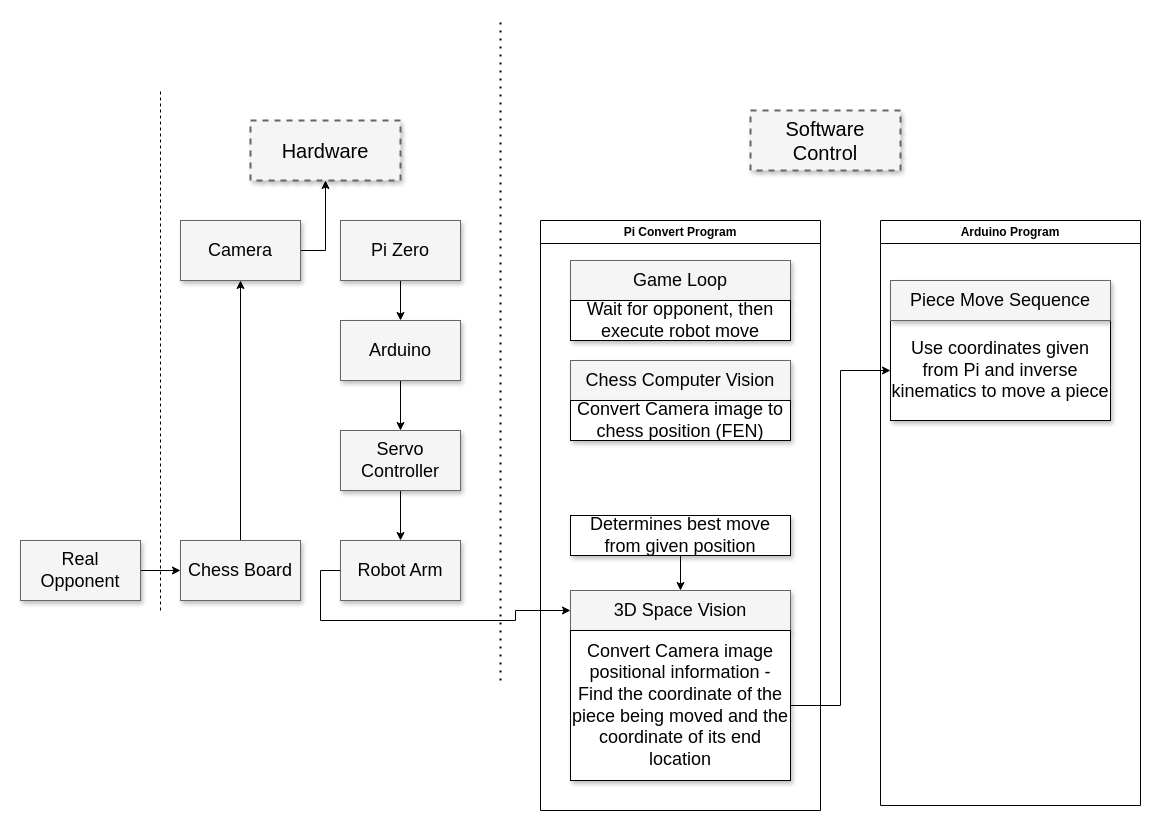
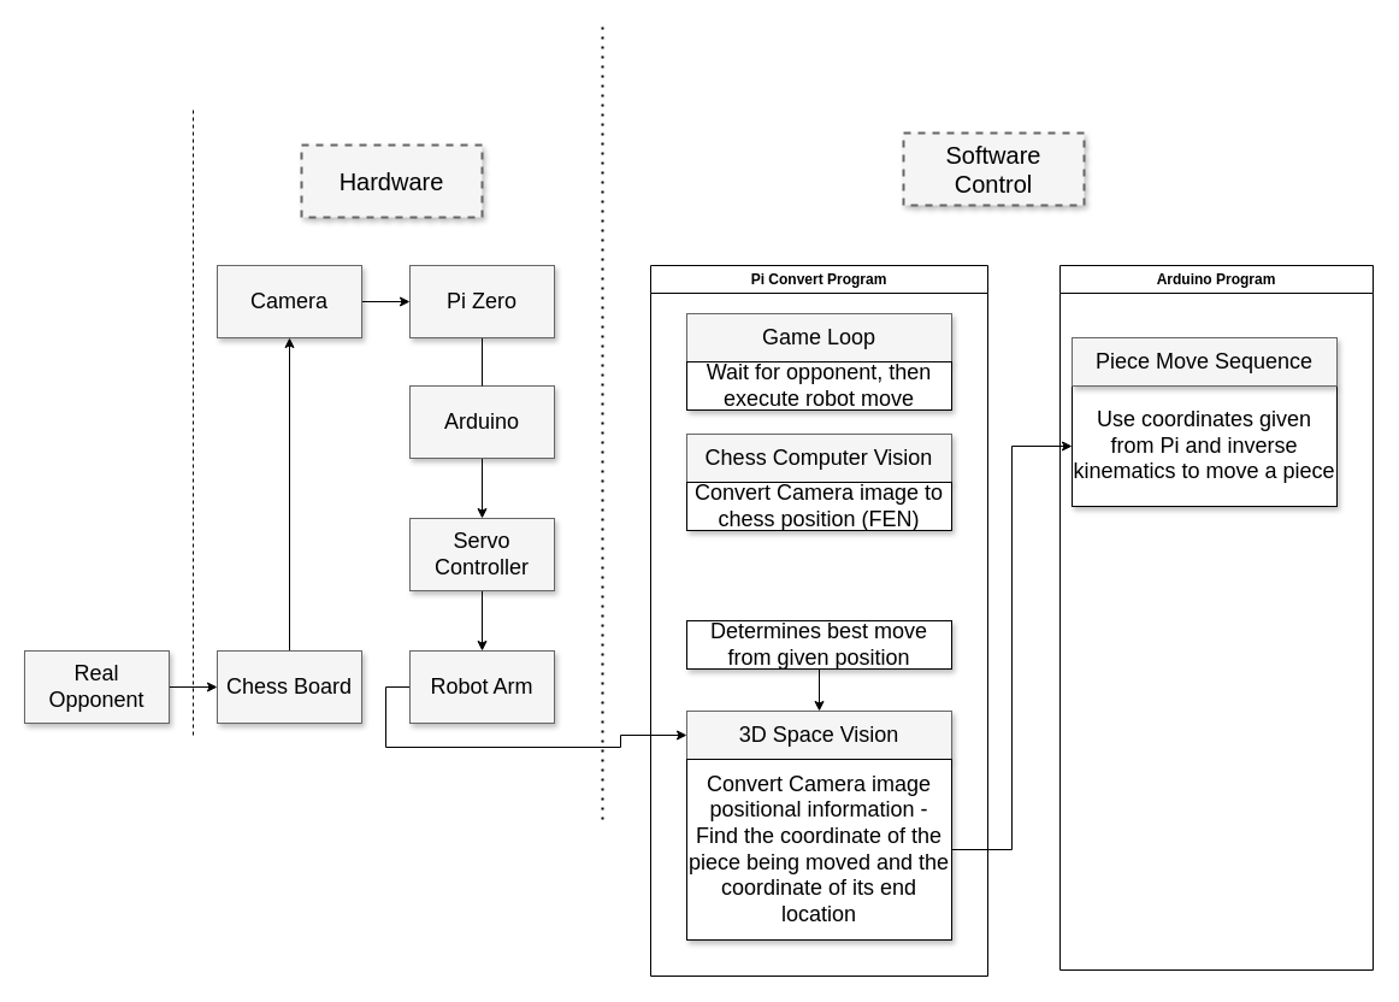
- <mxCell id="13" style="edgeStyle=orthogonalEdgeStyle;rounded=0;orthogonalLoop=1;jettySize=auto;html=1;exitX=1;exitY=0.5;exitDx=0;exitDy=0;" edge="1" parent="1" source="14" target="15"><mxGeometry relative="1" as="geometry" /></mxCell>
+ <mxCell id="13" style="edgeStyle=orthogonalEdgeStyle;rounded=0;orthogonalLoop=1;jettySize=auto;html=1;exitX=1;exitY=0.5;exitDx=0;exitDy=0;entryX=0;entryY=0.5;entryDx=0;entryDy=0;" edge="1" parent="1" source="14" target="12"><mxGeometry relative="1" as="geometry" /></mxCell>
- <mxCell id="11" style="edgeStyle=orthogonalEdgeStyle;rounded=0;orthogonalLoop=1;jettySize=auto;html=1;" edge="1" parent="1" source="12" target="10"><mxGeometry relative="1" as="geometry" /></mxCell>
+ <mxCell id="11" style="edgeStyle=orthogonalEdgeStyle;rounded=0;orthogonalLoop=1;jettySize=auto;html=1;endArrow=none;" edge="1" parent="1" source="12" target="10"><mxGeometry relative="1" as="geometry" /></mxCell>
